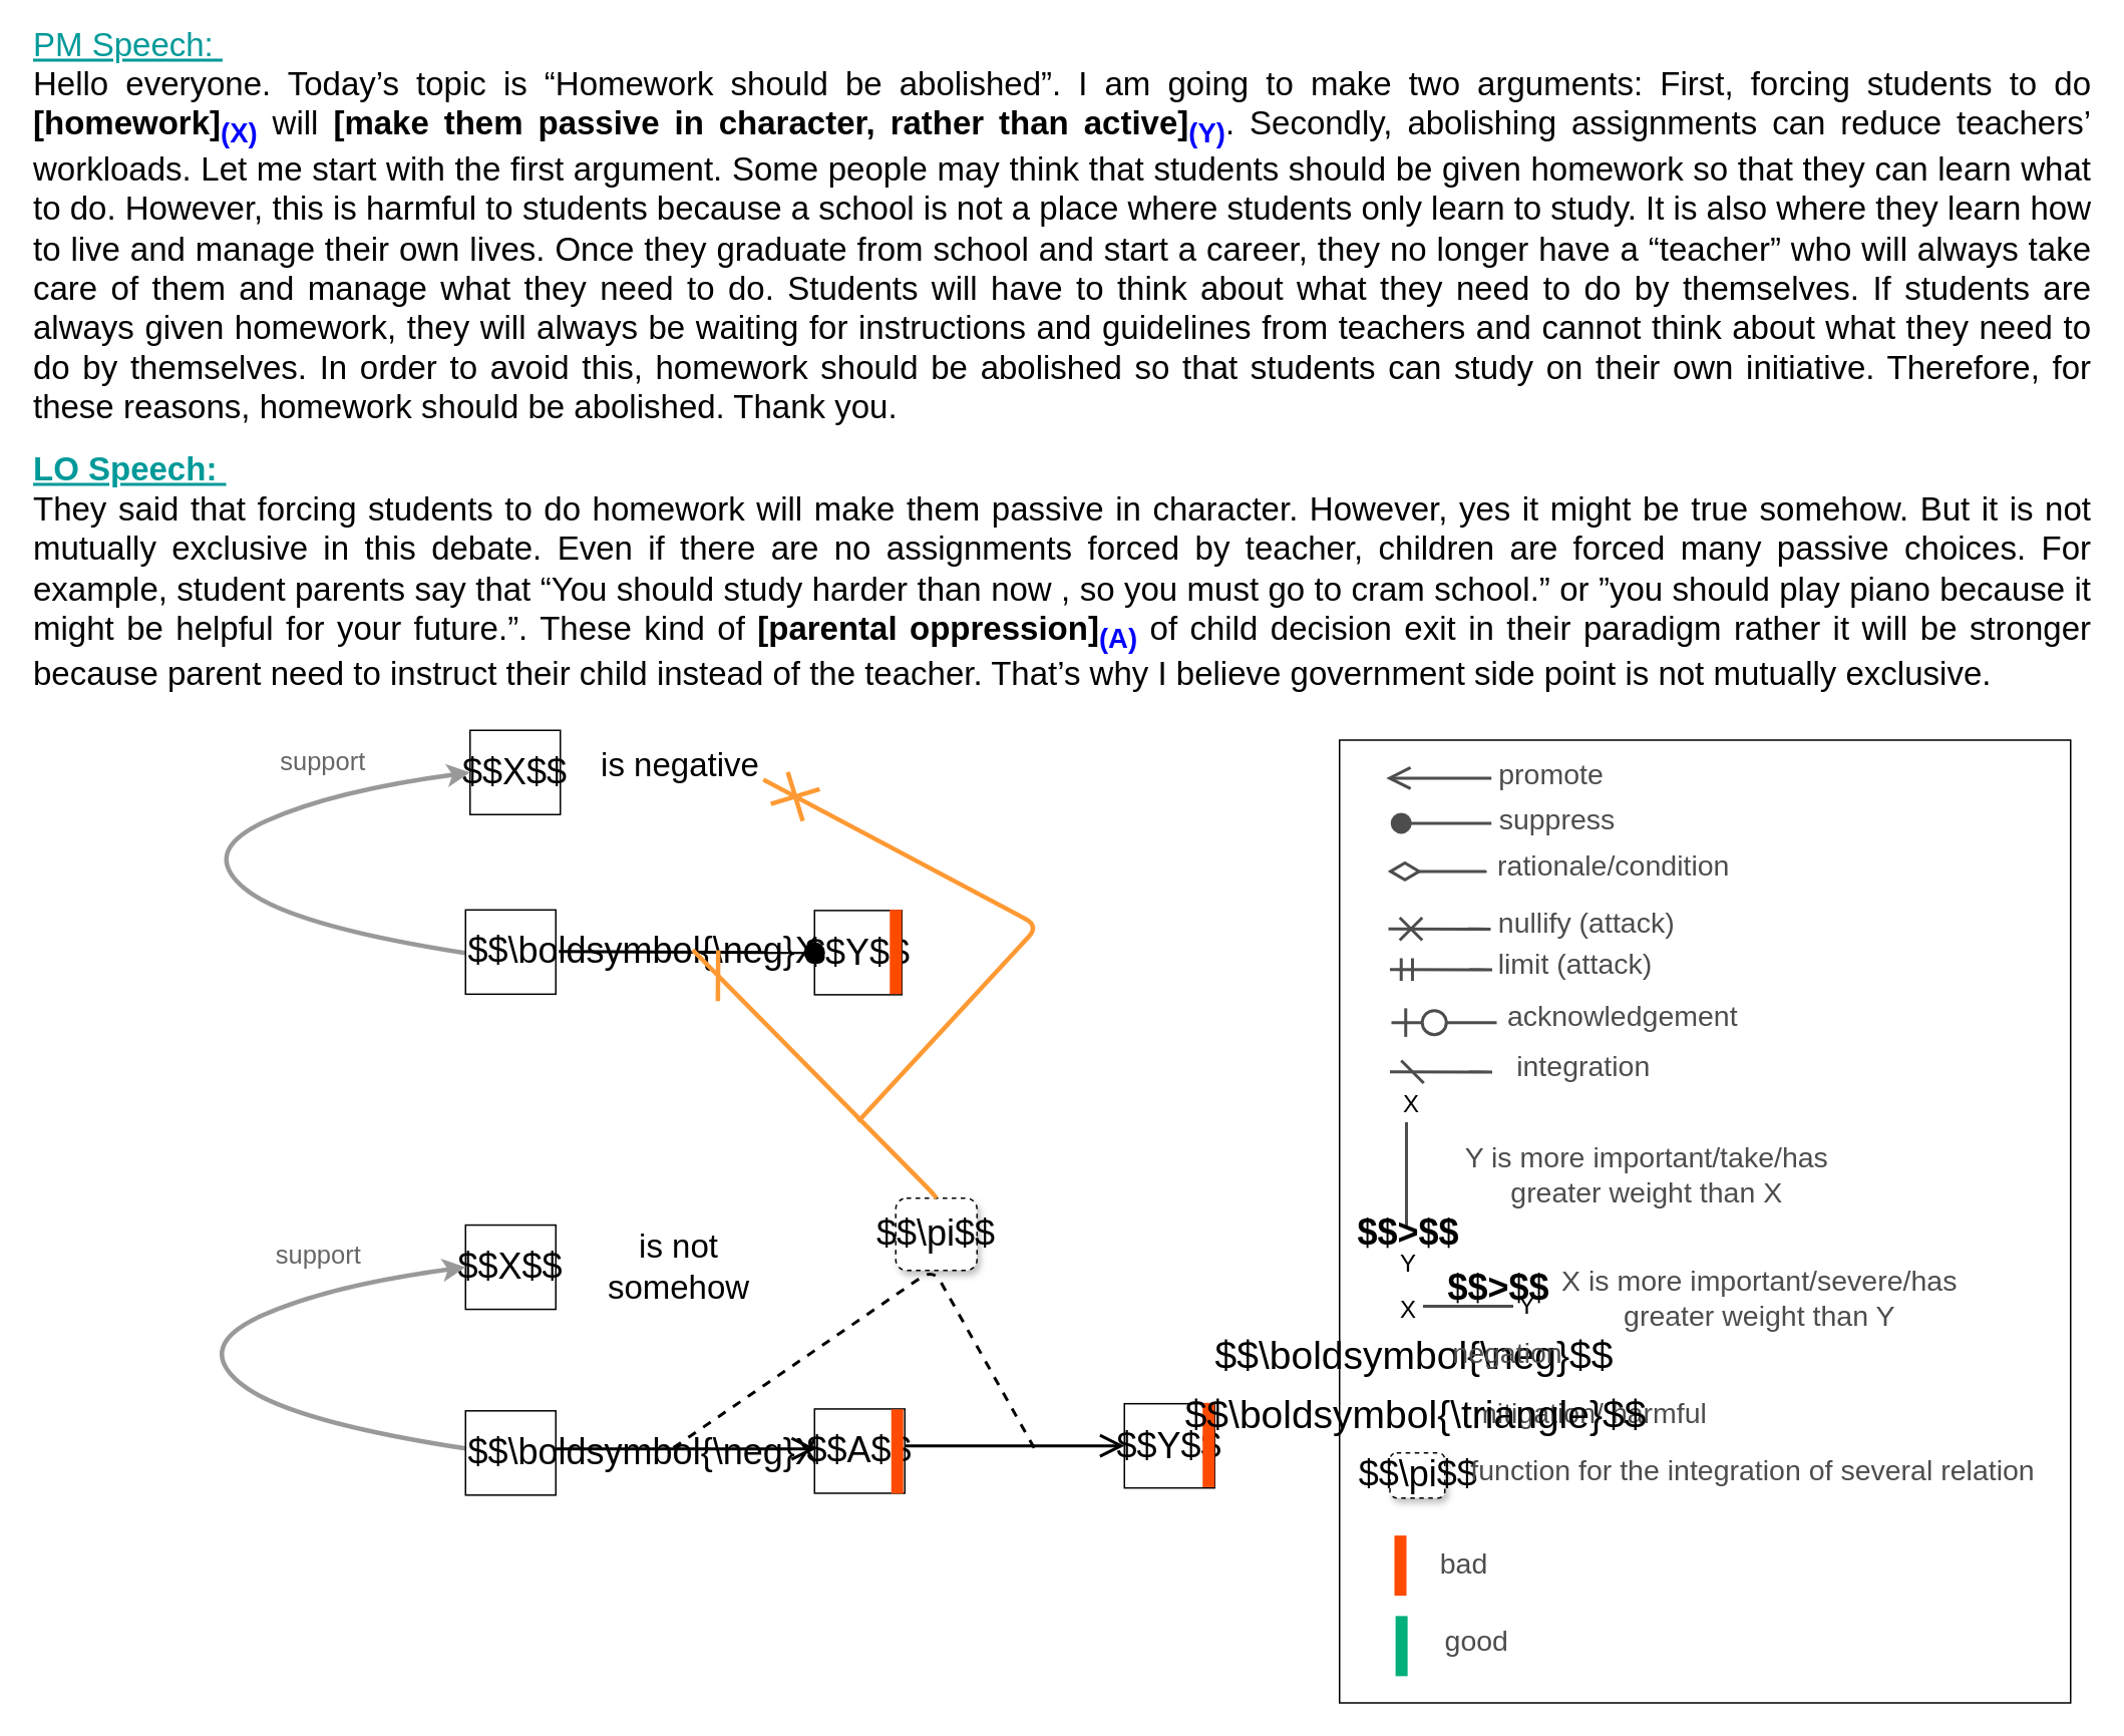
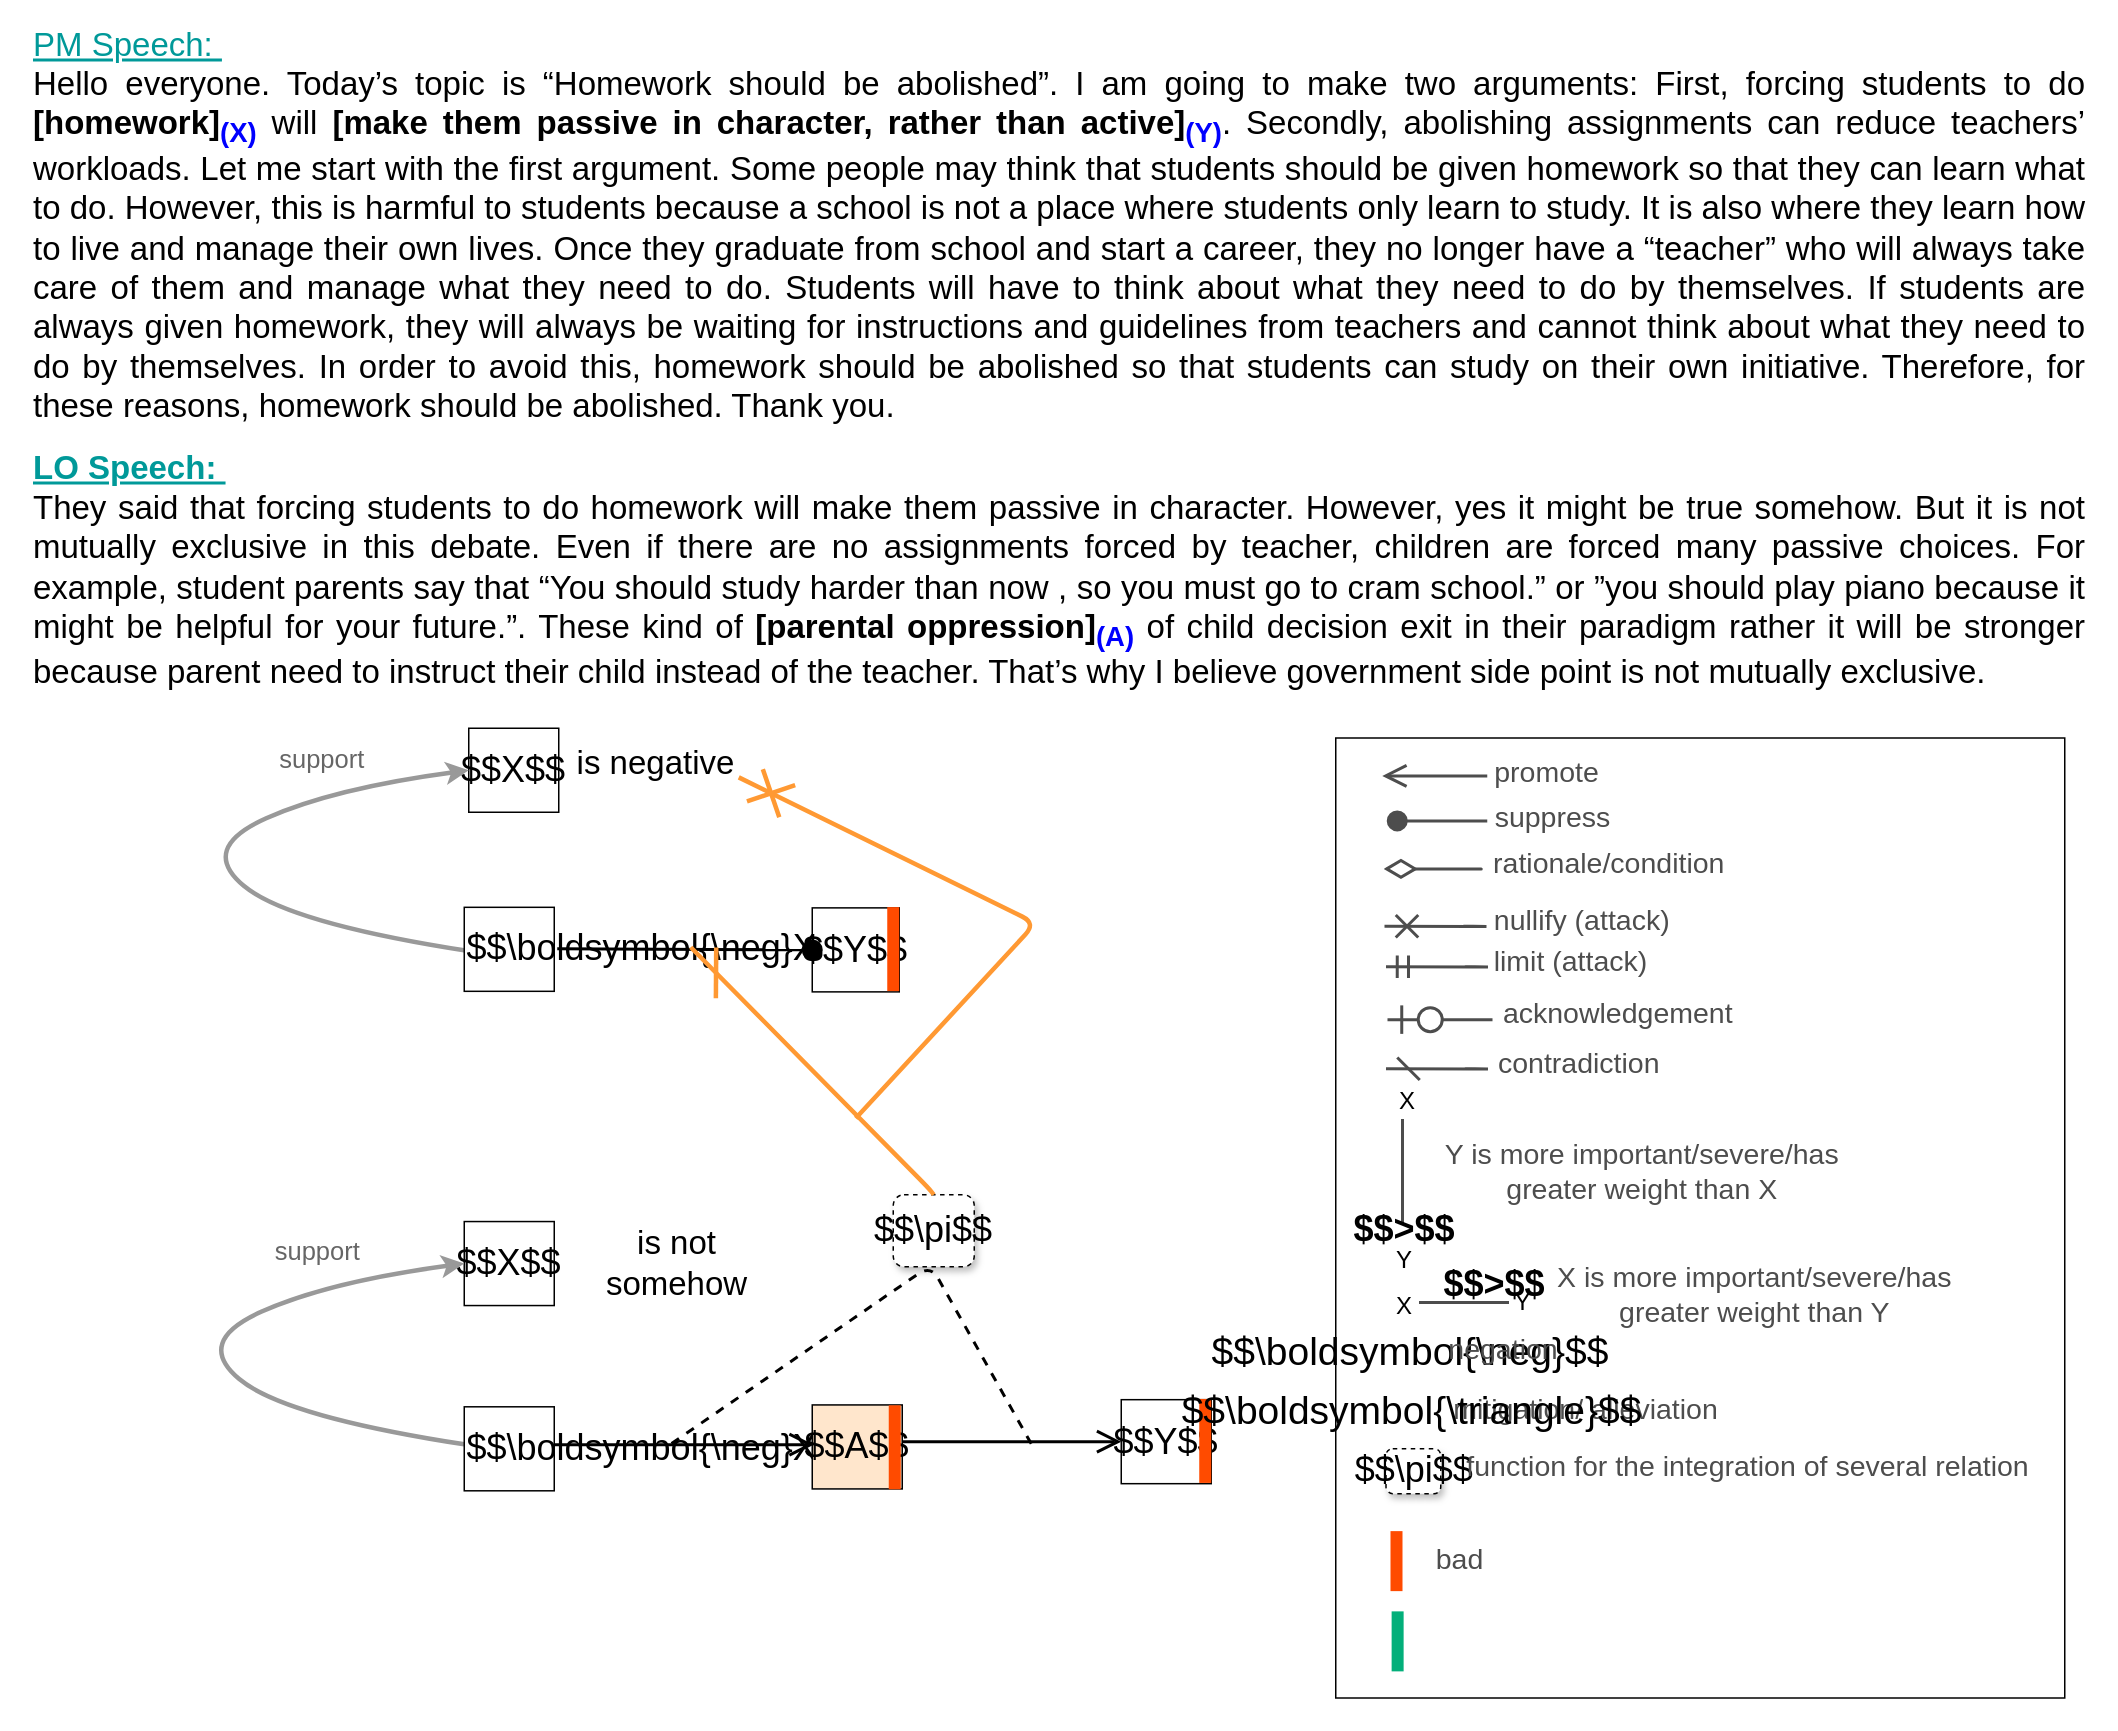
- <mxCell id="4" value="&lt;font style=&quot;font-size: 22px&quot;&gt;is negative&lt;/font&gt;" style="text;html=1;strokeColor=none;fillColor=none;align=center;verticalAlign=middle;whiteSpace=wrap;rounded=0;" parent="1" vertex="1"><mxGeometry x="397" y="491.5" width="110" height="35" as="geometry" /></mxCell>
+ <mxCell id="4" value="&lt;font style=&quot;font-size: 22px&quot;&gt;is negative&lt;/font&gt;" style="text;html=1;strokeColor=none;fillColor=none;align=center;verticalAlign=middle;whiteSpace=wrap;rounded=0;" parent="1" vertex="1"><mxGeometry x="382" y="491.5" width="110" height="35" as="geometry" /></mxCell>
- <mxCell id="47" value="&lt;font style=&quot;font-size: 19px&quot;&gt;integration&lt;/font&gt;" style="text;html=1;strokeColor=none;fillColor=none;align=center;verticalAlign=middle;whiteSpace=wrap;rounded=0;fontColor=#4D4D4D;" parent="1" vertex="1"><mxGeometry x="997.5" y="692.25" width="109" height="34" as="geometry" /></mxCell>
+ <mxCell id="47" value="&lt;font style=&quot;font-size: 19px&quot;&gt;contradiction&lt;/font&gt;" style="text;html=1;strokeColor=none;fillColor=none;align=center;verticalAlign=middle;whiteSpace=wrap;rounded=0;fontColor=#4D4D4D;" parent="1" vertex="1"><mxGeometry x="997.5" y="692.25" width="109" height="34" as="geometry" /></mxCell>
- <mxCell id="29" value="&lt;span style=&quot;font-size: 19px&quot;&gt;Y is more important/take/has greater weight than X&lt;/span&gt;" style="text;html=1;strokeColor=none;fillColor=none;align=center;verticalAlign=middle;whiteSpace=wrap;rounded=0;fontColor=#4D4D4D;" parent="1" vertex="1"><mxGeometry x="946.5" y="755.5" width="294.5" height="50" as="geometry" /></mxCell>
+ <mxCell id="29" value="&lt;span style=&quot;font-size: 19px&quot;&gt;Y is more important/severe/has greater weight than X&lt;/span&gt;" style="text;html=1;strokeColor=none;fillColor=none;align=center;verticalAlign=middle;whiteSpace=wrap;rounded=0;fontColor=#4D4D4D;" parent="1" vertex="1"><mxGeometry x="946.5" y="755.5" width="294.5" height="50" as="geometry" /></mxCell>
- <mxCell id="52" value="&lt;span style=&quot;font-size: 19px&quot;&gt;mitigation/&amp;nbsp;&lt;/span&gt;&lt;span style=&quot;font-size: 19px&quot;&gt;harmful&lt;/span&gt;" style="text;html=1;strokeColor=none;fillColor=none;align=center;verticalAlign=middle;whiteSpace=wrap;rounded=0;fontColor=#4D4D4D;" parent="1" vertex="1"><mxGeometry x="964.25" y="923" width="186" height="34" as="geometry" /></mxCell>
+ <mxCell id="52" value="&lt;span style=&quot;font-size: 19px&quot;&gt;mitigation/&amp;nbsp;&lt;/span&gt;&lt;span style=&quot;font-size: 19px&quot;&gt;alleviation&lt;/span&gt;" style="text;html=1;strokeColor=none;fillColor=none;align=center;verticalAlign=middle;whiteSpace=wrap;rounded=0;fontColor=#4D4D4D;" parent="1" vertex="1"><mxGeometry x="964.25" y="923" width="186" height="34" as="geometry" /></mxCell>
- <mxCell id="13" value="&lt;font style=&quot;font-size: 24px&quot;&gt;$$A$$&lt;/font&gt;" style="whiteSpace=wrap;html=1;align=center;" parent="1" vertex="1"><mxGeometry x="541" y="936.12" width="60" height="56" as="geometry" /></mxCell>
+ <mxCell id="13" value="&lt;font style=&quot;font-size: 24px&quot;&gt;$$A$$&lt;/font&gt;" style="whiteSpace=wrap;html=1;align=center;fillColor=#ffe6cc;" parent="1" vertex="1"><mxGeometry x="541" y="936.12" width="60" height="56" as="geometry" /></mxCell>
- <mxCell id="51" value="&lt;span style=&quot;font-size: 19px&quot;&gt;good&lt;/span&gt;" style="text;html=1;strokeColor=none;fillColor=none;align=center;verticalAlign=middle;whiteSpace=wrap;rounded=0;fontColor=#4D4D4D;" parent="1" vertex="1"><mxGeometry x="948" y="1073.75" width="66.5" height="34" as="geometry" /></mxCell>
